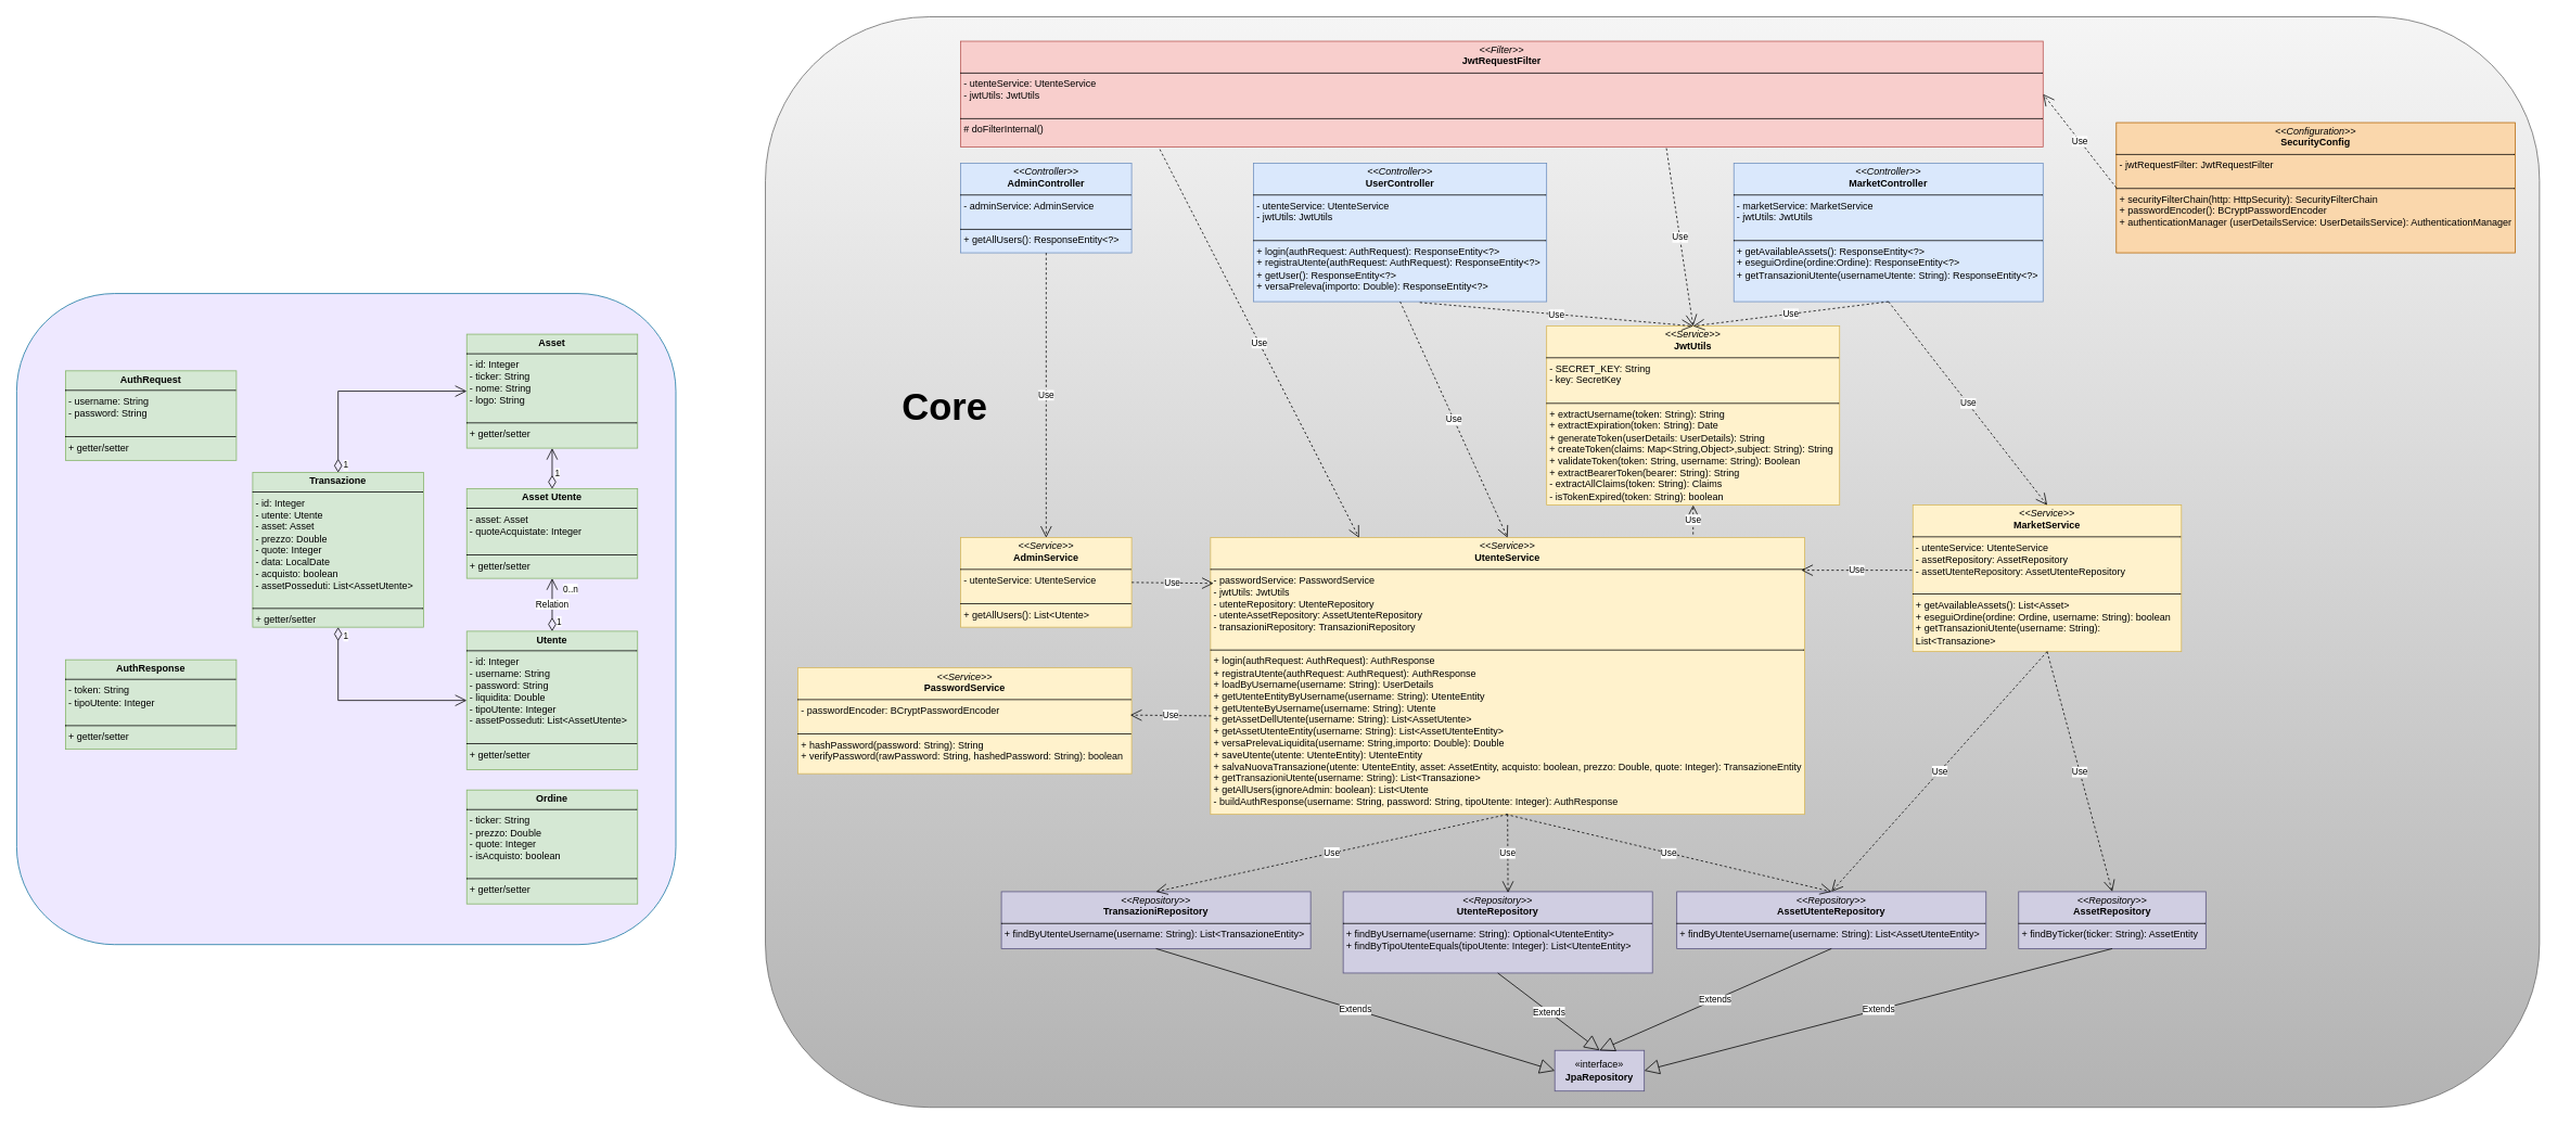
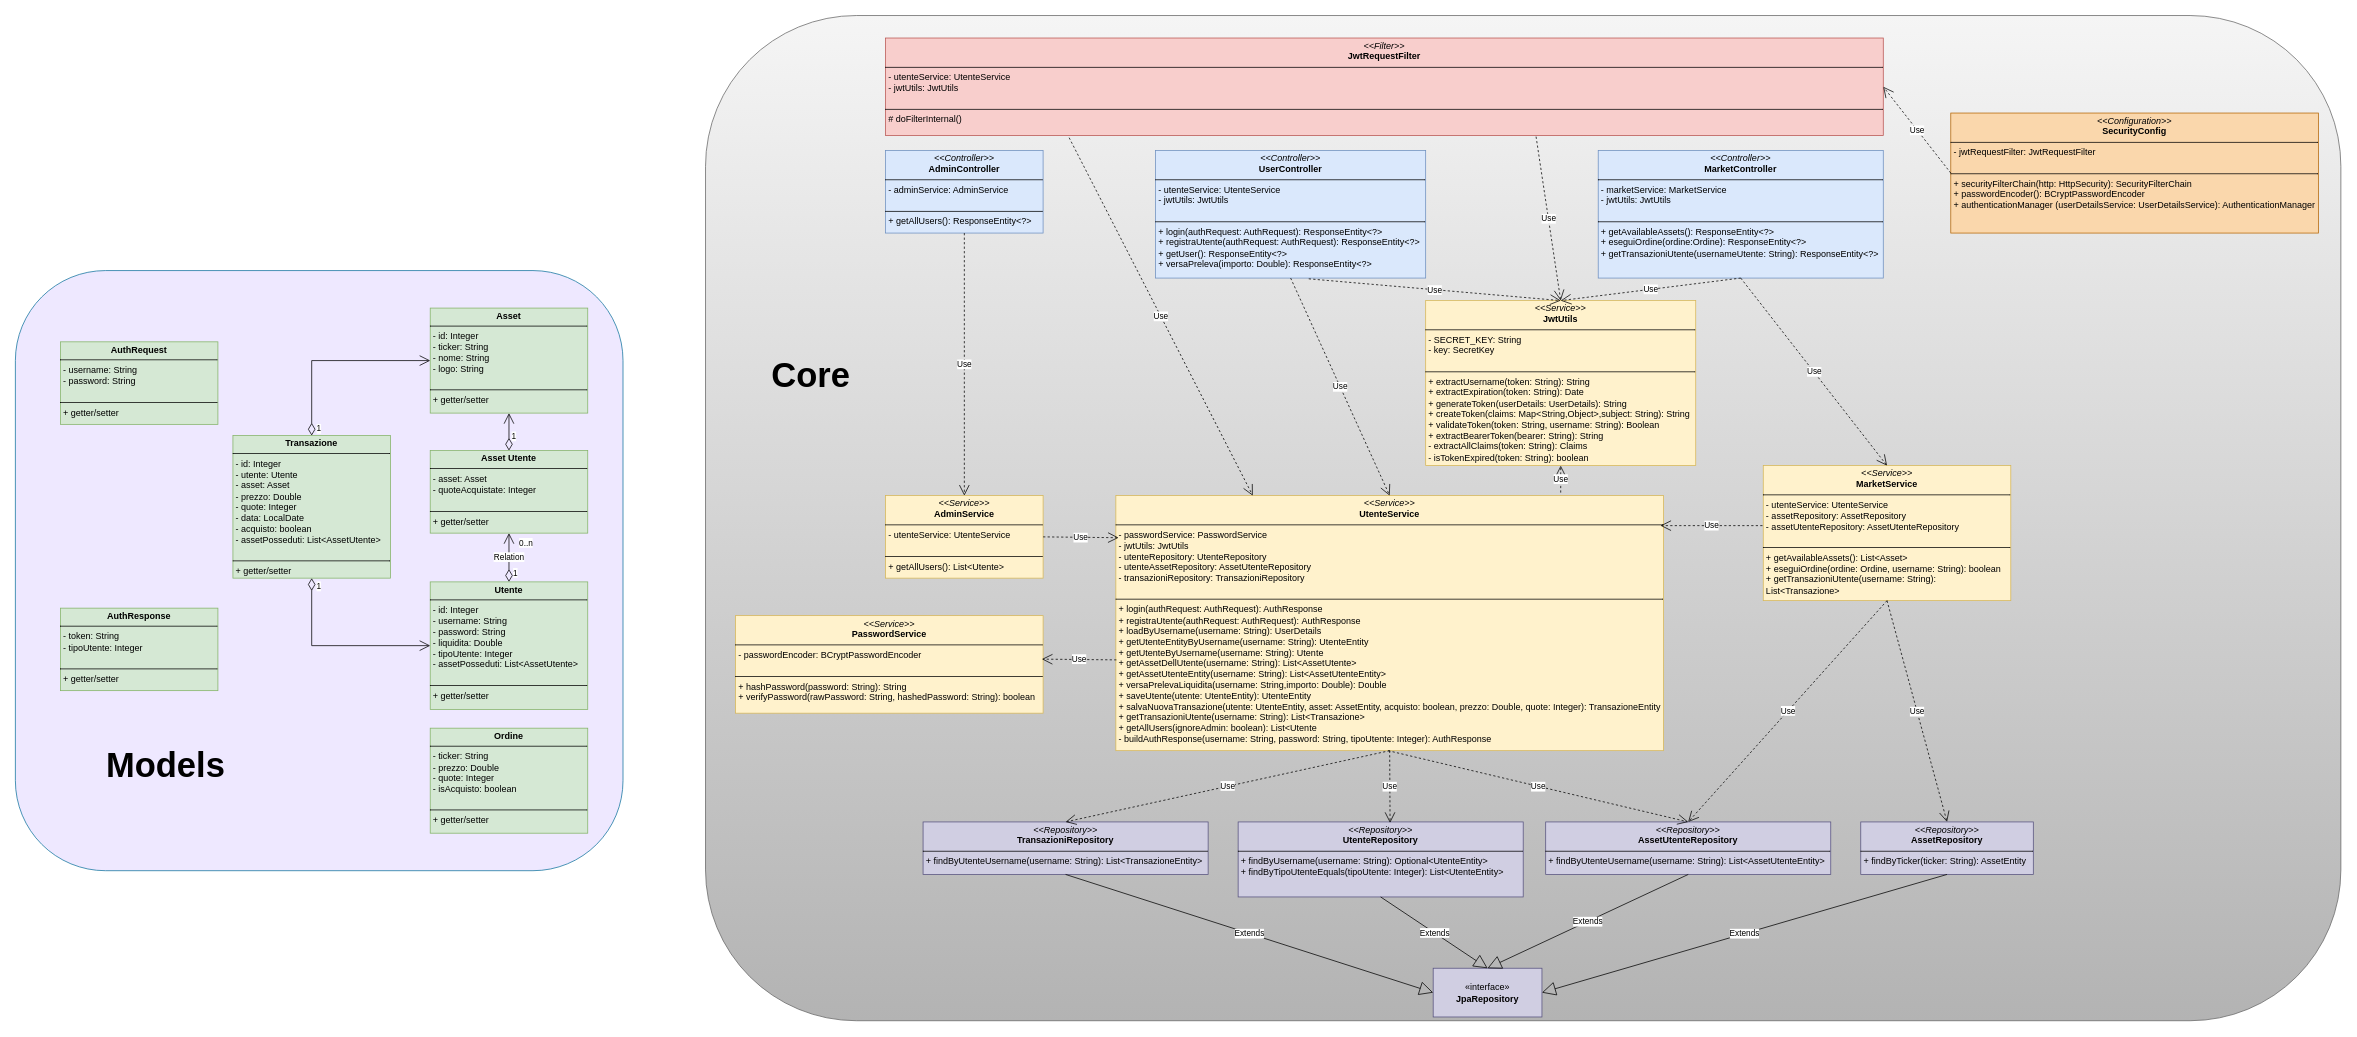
- <mxCell id="35" value="Core" style="text;strokeColor=none;fillColor=none;html=1;fontSize=46;fontStyle=1;verticalAlign=middle;align=center;" parent="1" vertex="1"><mxGeometry x="1020" y="410" width="280" height="180" as="geometry" /></mxCell>
+ <mxCell id="35" value="Core" style="text;strokeColor=none;fillColor=none;html=1;fontSize=46;fontStyle=1;verticalAlign=middle;align=center;" parent="1" vertex="1"><mxGeometry x="940" y="410" width="280" height="180" as="geometry" /></mxCell>
+ <mxCell id="49" value="Models" style="text;strokeColor=none;fillColor=none;html=1;fontSize=46;fontStyle=1;verticalAlign=middle;align=center;" parent="1" vertex="1"><mxGeometry x="80" y="930" width="280" height="180" as="geometry" /></mxCell>
- <mxCell id="21" value="«interface»&lt;br&gt;&lt;b&gt;JpaRepository&lt;/b&gt;" style="html=1;whiteSpace=wrap;fillColor=#d0cee2;strokeColor=#56517e;" parent="1" vertex="1"><mxGeometry x="1910" y="1290" width="110" height="50" as="geometry" /></mxCell>
+ <mxCell id="21" value="«interface»&lt;br&gt;&lt;b&gt;JpaRepository&lt;/b&gt;" style="html=1;whiteSpace=wrap;fillColor=#d0cee2;strokeColor=#56517e;" parent="1" vertex="1"><mxGeometry x="1910" y="1290" width="145" height="65" as="geometry" /></mxCell>
